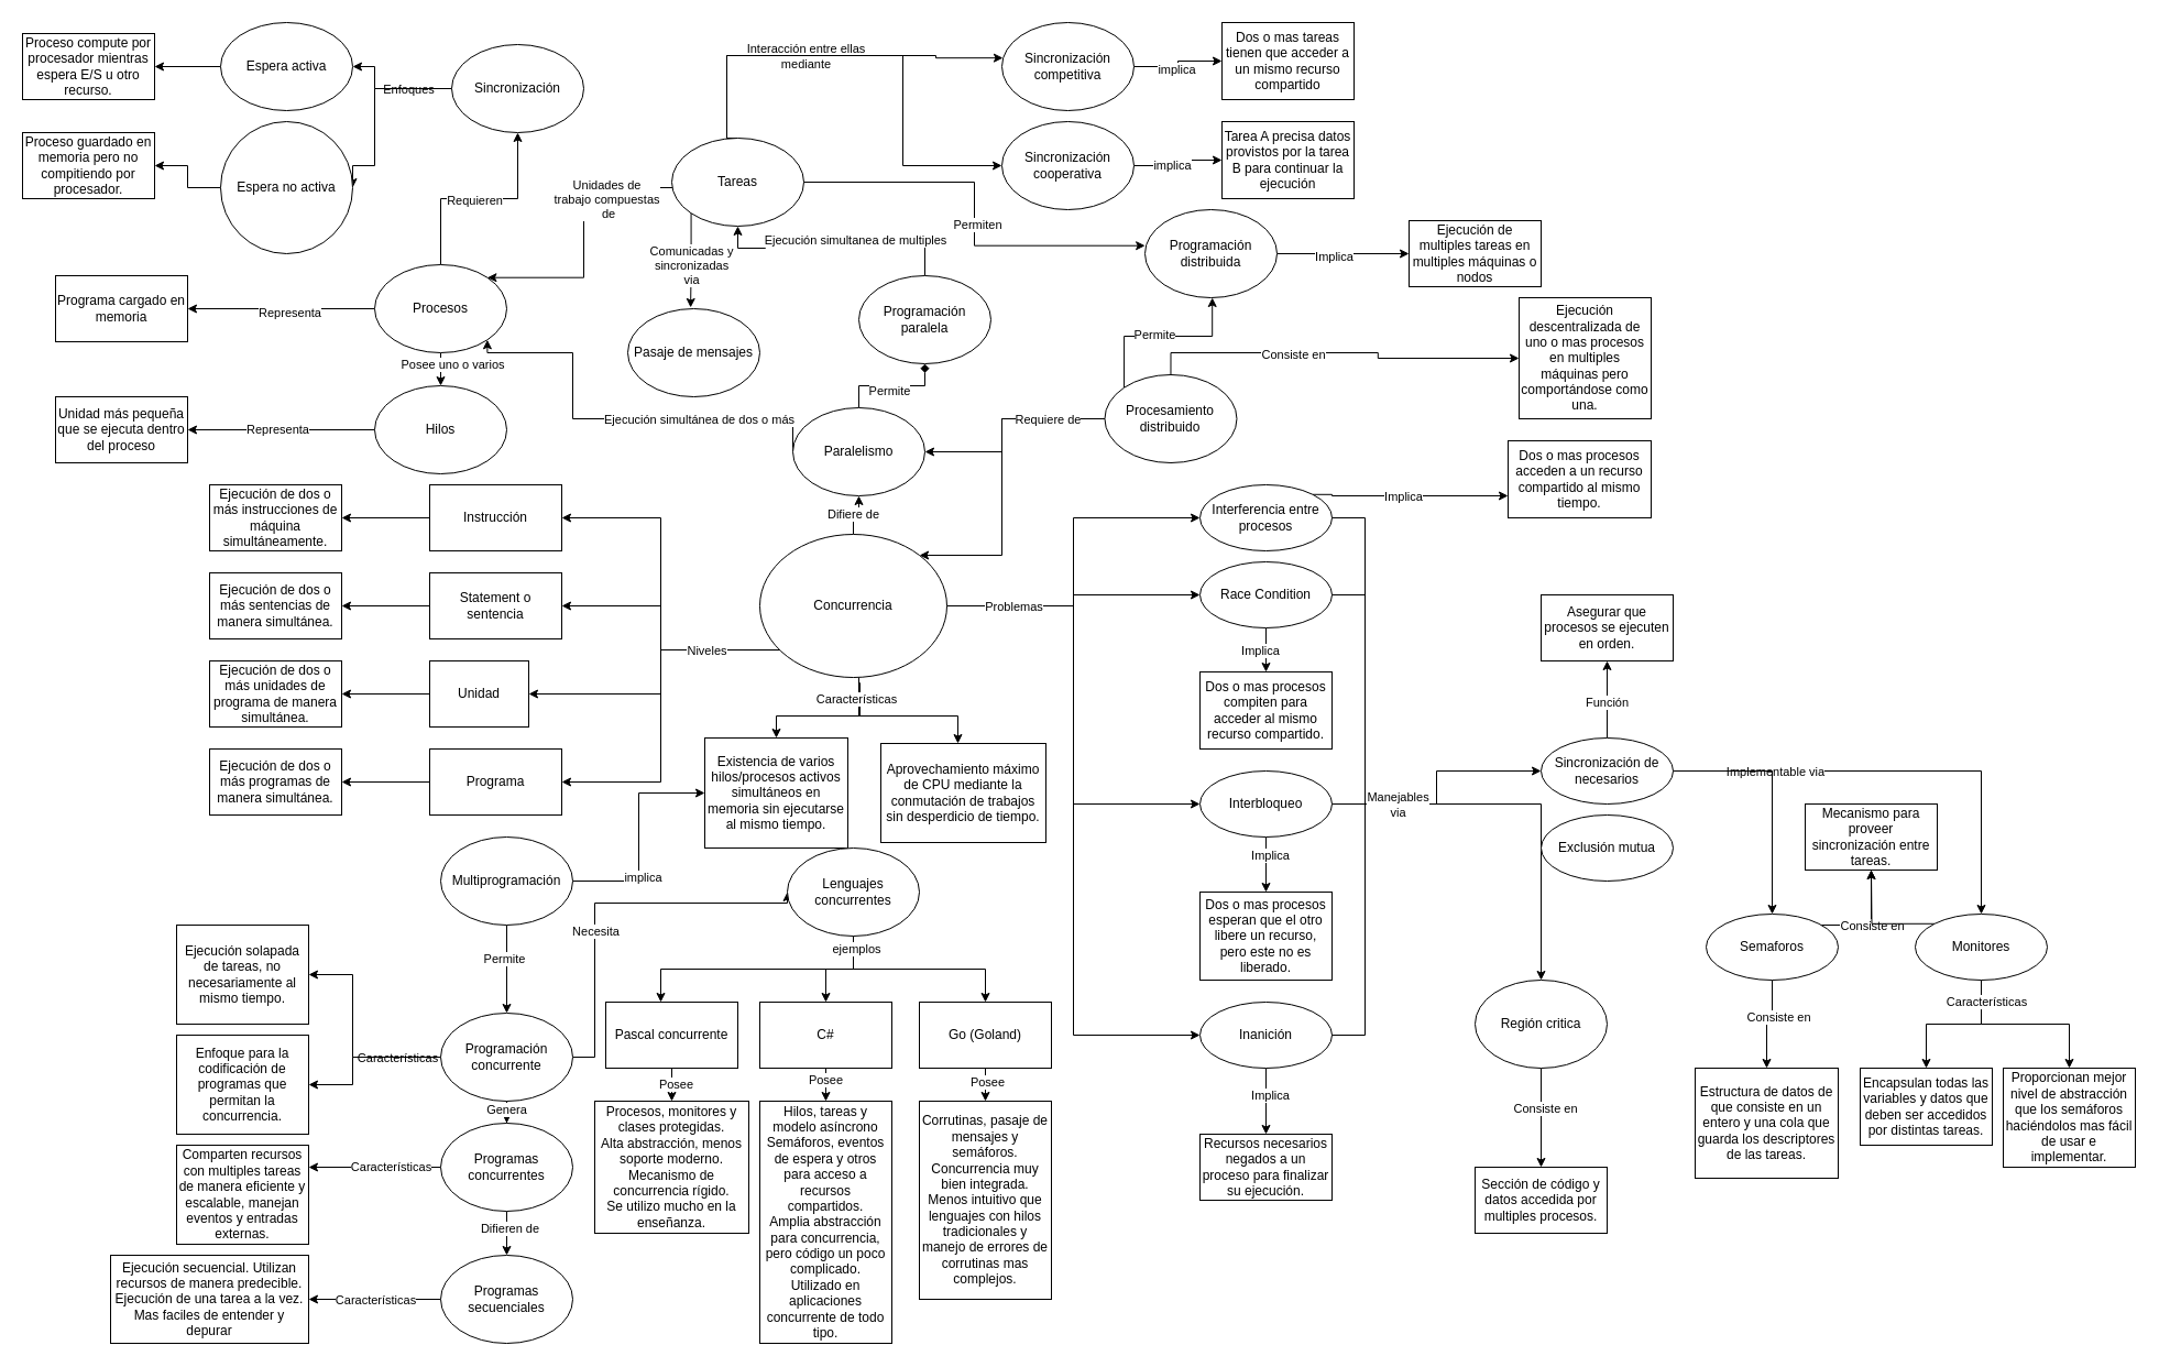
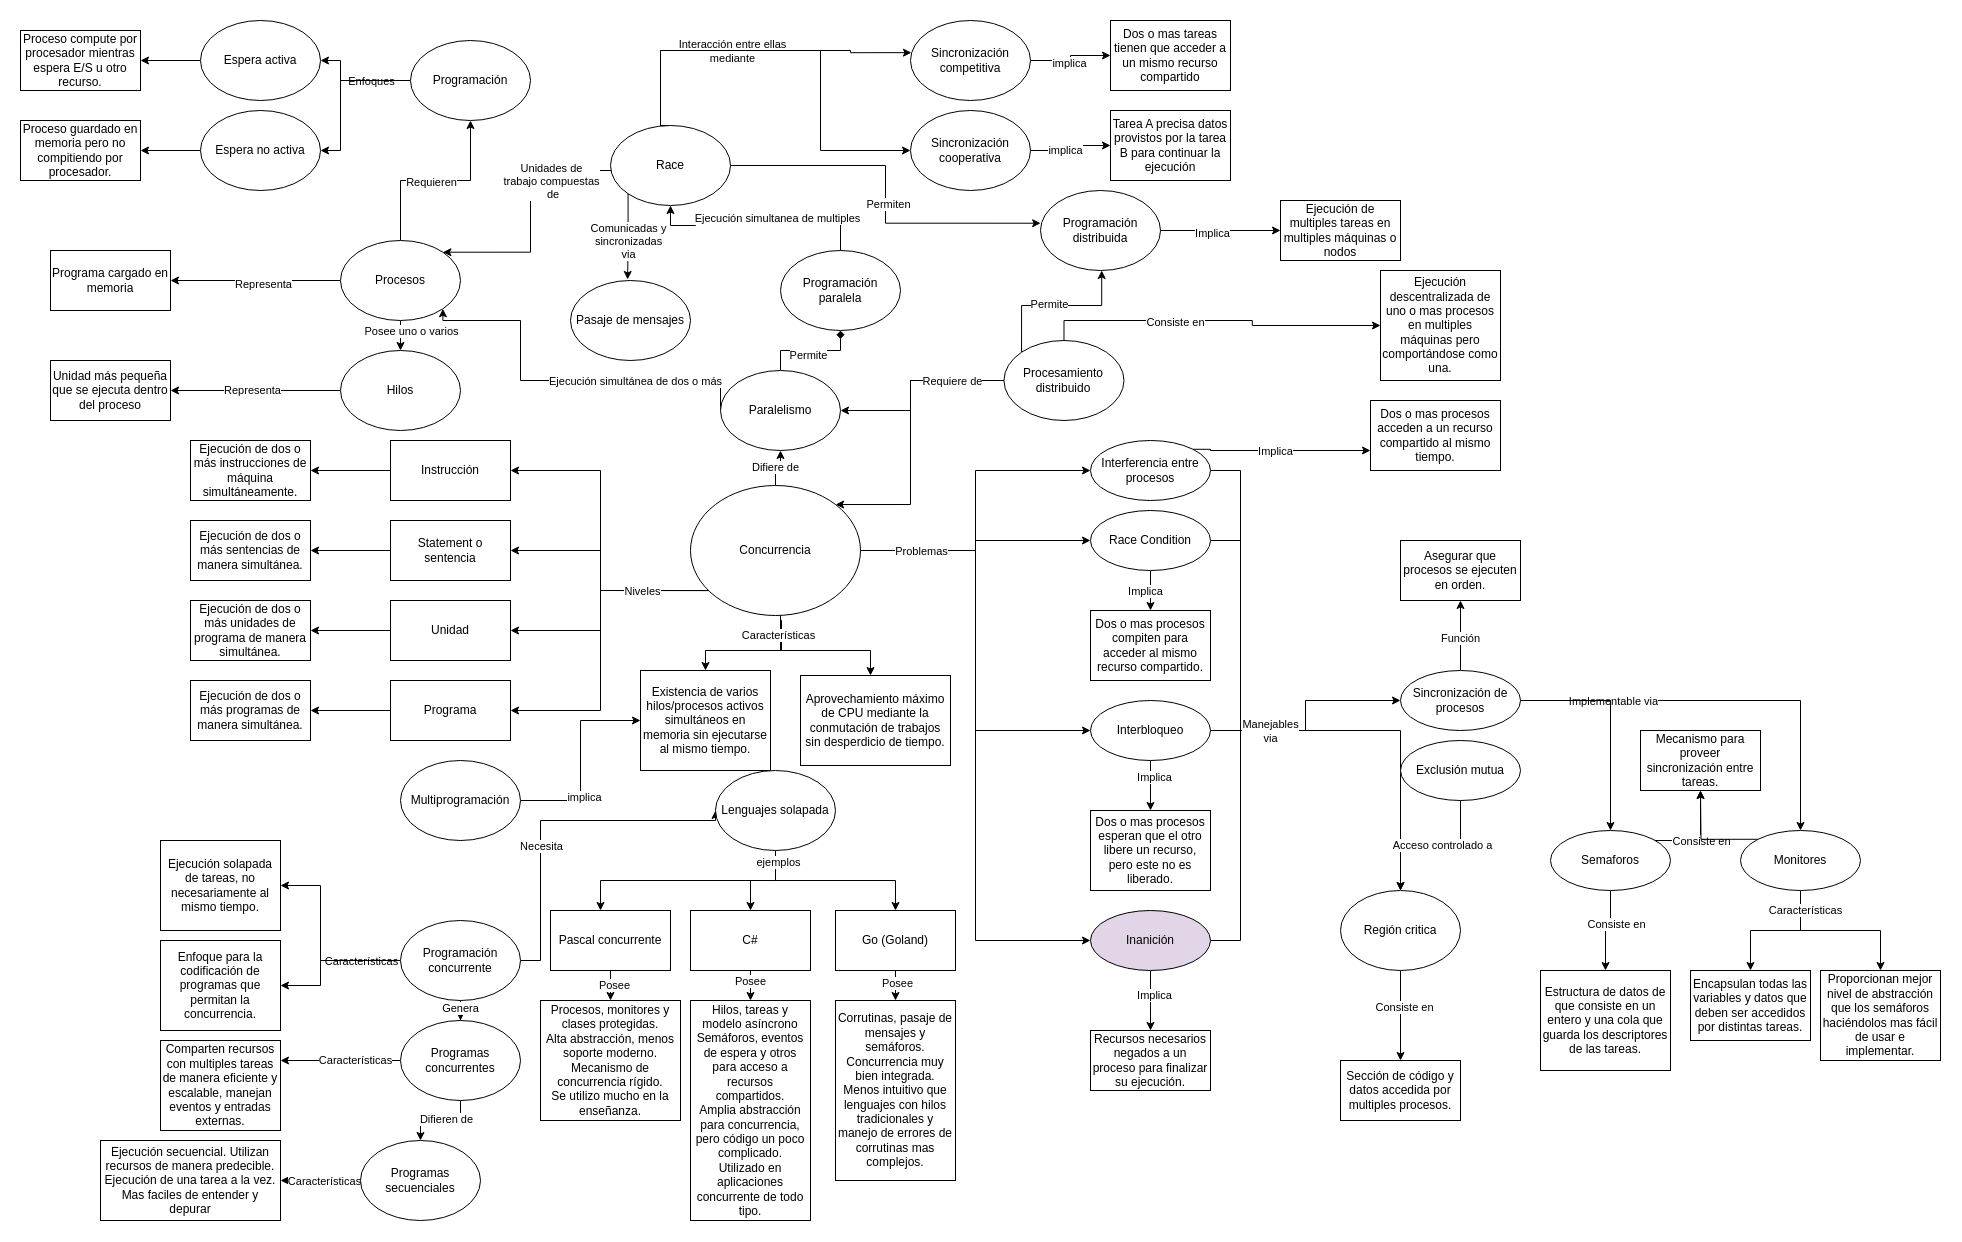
- <mxCell id="166" value="Sincronización" style="ellipse;whiteSpace=wrap;html=1;" vertex="1" parent="1"><mxGeometry x="410" y="40" width="120" height="80" as="geometry" /></mxCell>
+ <mxCell id="166" value="Programación" style="ellipse;whiteSpace=wrap;html=1;" vertex="1" parent="1"><mxGeometry x="410" y="40" width="120" height="80" as="geometry" /></mxCell>
- <mxCell id="158" value="Tareas" style="ellipse;whiteSpace=wrap;html=1;" vertex="1" parent="1"><mxGeometry x="610" y="125" width="120" height="80" as="geometry" /></mxCell>
+ <mxCell id="158" value="Race" style="ellipse;whiteSpace=wrap;html=1;" vertex="1" parent="1"><mxGeometry x="610" y="125" width="120" height="80" as="geometry" /></mxCell>
- <mxCell id="170" value="Espera no activa" style="ellipse;whiteSpace=wrap;html=1;" vertex="1" parent="1"><mxGeometry x="200" y="110" width="120" height="120" as="geometry" /></mxCell>
+ <mxCell id="170" value="Espera no activa" style="ellipse;whiteSpace=wrap;html=1;" vertex="1" parent="1"><mxGeometry x="200" y="110" width="120" height="80" as="geometry" /></mxCell>
- <mxCell id="11" value="Unidad" style="rounded=0;whiteSpace=wrap;html=1;" vertex="1" parent="1"><mxGeometry x="390" y="600" width="90" height="60" as="geometry" /></mxCell>
+ <mxCell id="11" value="Unidad" style="rounded=0;whiteSpace=wrap;html=1;" vertex="1" parent="1"><mxGeometry x="390" y="600" width="120" height="60" as="geometry" /></mxCell>
- <mxCell id="72" value="Sincronización de necesarios" style="ellipse;whiteSpace=wrap;html=1;" vertex="1" parent="1"><mxGeometry x="1400" y="670" width="120" height="60" as="geometry" /></mxCell>
+ <mxCell id="72" value="Sincronización de procesos" style="ellipse;whiteSpace=wrap;html=1;" vertex="1" parent="1"><mxGeometry x="1400" y="670" width="120" height="60" as="geometry" /></mxCell>
- <mxCell id="128" value="Lenguajes concurrentes" style="ellipse;whiteSpace=wrap;html=1;" vertex="1" parent="1"><mxGeometry x="715" y="770" width="120" height="80" as="geometry" /></mxCell>
+ <mxCell id="128" value="Lenguajes solapada" style="ellipse;whiteSpace=wrap;html=1;" vertex="1" parent="1"><mxGeometry x="715" y="770" width="120" height="80" as="geometry" /></mxCell>
+ <mxCell id="84" value="" style="edgeStyle=orthogonalEdgeStyle;rounded=0;orthogonalLoop=1;jettySize=auto;html=1;entryX=0.5;entryY=0;entryDx=0;entryDy=0;" edge="1" parent="1" source="86" target="92"><mxGeometry relative="1" as="geometry"><mxPoint x="1460" y="880" as="targetPoint" /></mxGeometry></mxCell>
+ <mxCell id="85" value="Acceso controlado a " style="edgeLabel;html=1;align=center;verticalAlign=middle;resizable=0;points=[];" vertex="1" connectable="0" parent="84"><mxGeometry x="-0.142" y="-1" relative="1" as="geometry"><mxPoint as="offset" /></mxGeometry></mxCell>
- <mxCell id="36" value="" style="edgeStyle=orthogonalEdgeStyle;rounded=0;orthogonalLoop=1;jettySize=auto;html=1;" edge="1" parent="1" source="38" target="100"><mxGeometry relative="1" as="geometry" /></mxCell>
- <mxCell id="37" value="Permite" style="edgeLabel;html=1;align=center;verticalAlign=middle;resizable=0;points=[];" vertex="1" connectable="0" parent="36"><mxGeometry x="-0.261" y="-3" relative="1" as="geometry"><mxPoint as="offset" /></mxGeometry></mxCell>
- <mxCell id="62" value="Inanición" style="ellipse;whiteSpace=wrap;html=1;" vertex="1" parent="1"><mxGeometry x="1090" y="910" width="120" height="60" as="geometry" /></mxCell>
+ <mxCell id="62" value="Inanición" style="ellipse;whiteSpace=wrap;html=1;fillColor=#e1d5e7;" vertex="1" parent="1"><mxGeometry x="1090" y="910" width="120" height="60" as="geometry" /></mxCell>
- <mxCell id="175" value="Programas secuenciales" style="ellipse;whiteSpace=wrap;html=1;" vertex="1" parent="1"><mxGeometry x="400" y="1140" width="120" height="80" as="geometry" /></mxCell>
+ <mxCell id="175" value="Programas secuenciales" style="ellipse;whiteSpace=wrap;html=1;" vertex="1" parent="1"><mxGeometry x="360" y="1140" width="120" height="80" as="geometry" /></mxCell>
